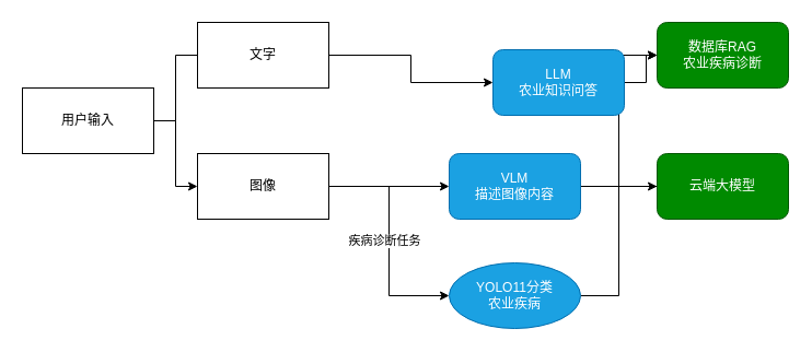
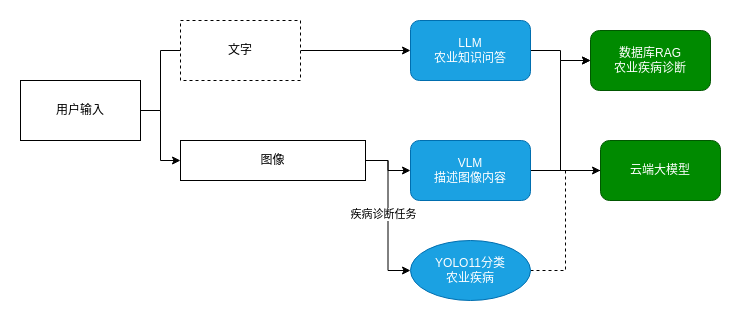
- <mxCell id="6" value="文字" style="rounded=0;whiteSpace=wrap;html=1;" vertex="1" parent="1"><mxGeometry x="180" y="20" width="120" height="60" as="geometry" /></mxCell>
+ <mxCell id="6" value="文字" style="rounded=0;whiteSpace=wrap;html=1;dashed=1;" vertex="1" parent="1"><mxGeometry x="180" y="20" width="120" height="60" as="geometry" /></mxCell>
- <mxCell id="17" value="数据库RAG&lt;div&gt;农业疾病诊断&lt;/div&gt;" style="rounded=1;whiteSpace=wrap;html=1;fillColor=#008a00;fontColor=#ffffff;strokeColor=#005700;" vertex="1" parent="1"><mxGeometry x="600" y="20" width="120" height="60" as="geometry" /></mxCell>
+ <mxCell id="17" value="数据库RAG&lt;div&gt;农业疾病诊断&lt;/div&gt;" style="rounded=1;whiteSpace=wrap;html=1;fillColor=#008a00;fontColor=#ffffff;strokeColor=#005700;" vertex="1" parent="1"><mxGeometry x="590" y="30" width="120" height="60" as="geometry" /></mxCell>
- <mxCell id="19" value="LLM&lt;div&gt;农业知识问答&lt;/div&gt;" style="rounded=1;whiteSpace=wrap;html=1;glass=0;shadow=0;fillColor=#1ba1e2;strokeColor=#006EAF;fontColor=#ffffff;" vertex="1" parent="1"><mxGeometry x="450" y="45" width="120" height="60" as="geometry" /></mxCell>
+ <mxCell id="19" value="LLM&lt;div&gt;农业知识问答&lt;/div&gt;" style="rounded=1;whiteSpace=wrap;html=1;glass=0;shadow=0;fillColor=#1ba1e2;strokeColor=#006EAF;fontColor=#ffffff;" vertex="1" parent="1"><mxGeometry x="410" y="20" width="120" height="60" as="geometry" /></mxCell>
- <mxCell id="10" value="图像" style="rounded=0;whiteSpace=wrap;html=1;" vertex="1" parent="1"><mxGeometry x="180" y="140" width="120" height="60" as="geometry" /></mxCell>
+ <mxCell id="10" value="图像" style="rounded=0;whiteSpace=wrap;html=1;" vertex="1" parent="1"><mxGeometry x="180" y="140" width="185" height="40" as="geometry" /></mxCell>
- <mxCell id="14" style="edgeStyle=orthogonalEdgeStyle;rounded=0;orthogonalLoop=1;jettySize=auto;html=1;entryX=0;entryY=0.5;entryDx=0;entryDy=0;" edge="1" parent="1" source="15" target="16"><mxGeometry relative="1" as="geometry" /></mxCell>
+ <mxCell id="14" style="edgeStyle=orthogonalEdgeStyle;rounded=0;orthogonalLoop=1;jettySize=auto;html=1;entryX=0;entryY=0.5;entryDx=0;entryDy=0;dashed=1;" edge="1" parent="1" source="15" target="16"><mxGeometry relative="1" as="geometry" /></mxCell>
